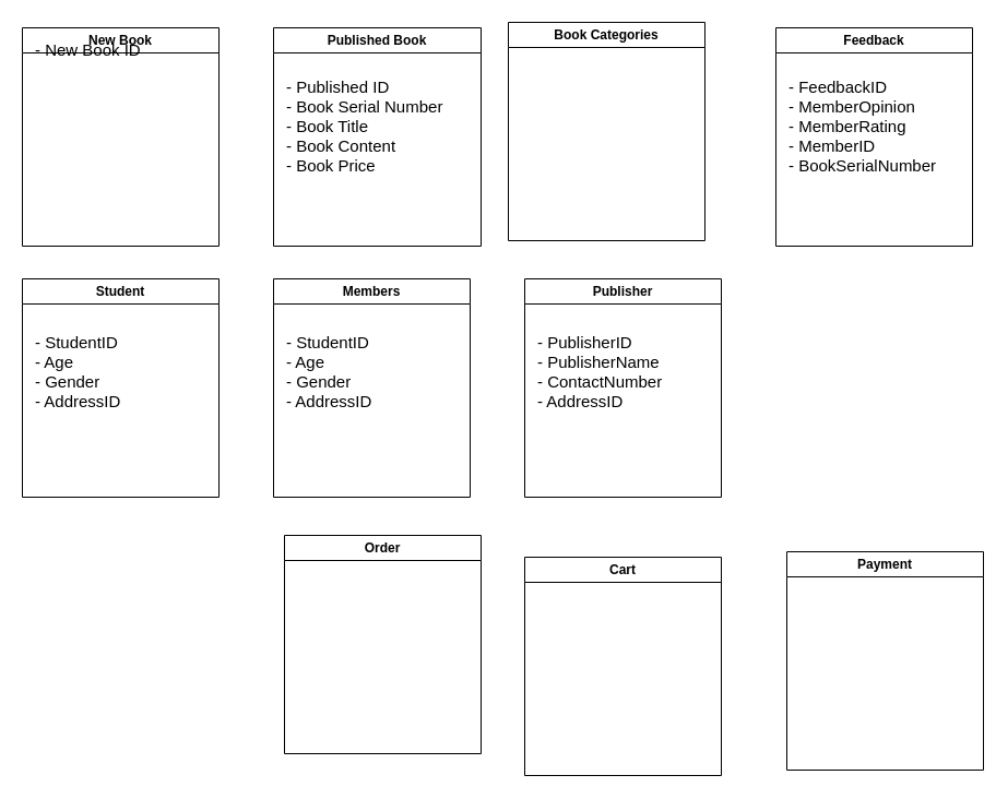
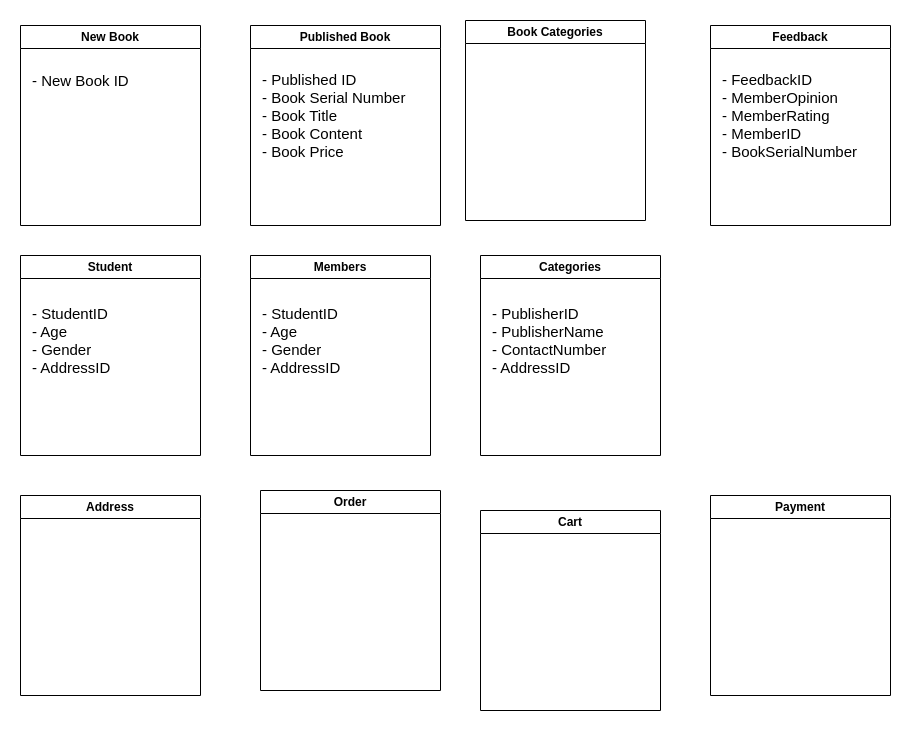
- <mxCell id="3" value="&lt;font style=&quot;font-size: 15px;&quot;&gt;- New Book ID&lt;/font&gt;" style="text;html=1;align=left;verticalAlign=middle;resizable=0;points=[];autosize=1;strokeColor=none;fillColor=none;" vertex="1" parent="2"><mxGeometry x="10" y="5" width="120" height="30" as="geometry" /></mxCell>
+ <mxCell id="3" value="&lt;font style=&quot;font-size: 15px;&quot;&gt;- New Book ID&lt;/font&gt;" style="text;html=1;align=left;verticalAlign=middle;resizable=0;points=[];autosize=1;strokeColor=none;fillColor=none;" vertex="1" parent="2"><mxGeometry x="10" y="40" width="120" height="30" as="geometry" /></mxCell>
- <mxCell id="4" value="Publisher" style="swimlane;whiteSpace=wrap;html=1;" vertex="1" parent="1"><mxGeometry x="480" y="255" width="180" height="200" as="geometry" /></mxCell>
+ <mxCell id="4" value="Categories" style="swimlane;whiteSpace=wrap;html=1;" vertex="1" parent="1"><mxGeometry x="480" y="255" width="180" height="200" as="geometry" /></mxCell>
+ <mxCell id="18" value="Address" style="swimlane;whiteSpace=wrap;html=1;" vertex="1" parent="1"><mxGeometry x="20" y="495" width="180" height="200" as="geometry" /></mxCell>
- <mxCell id="17" value="Payment" style="swimlane;whiteSpace=wrap;html=1;" vertex="1" parent="1"><mxGeometry x="720" y="505" width="180" height="200" as="geometry" /></mxCell>
+ <mxCell id="17" value="Payment" style="swimlane;whiteSpace=wrap;html=1;" vertex="1" parent="1"><mxGeometry x="710" y="495" width="180" height="200" as="geometry" /></mxCell>
